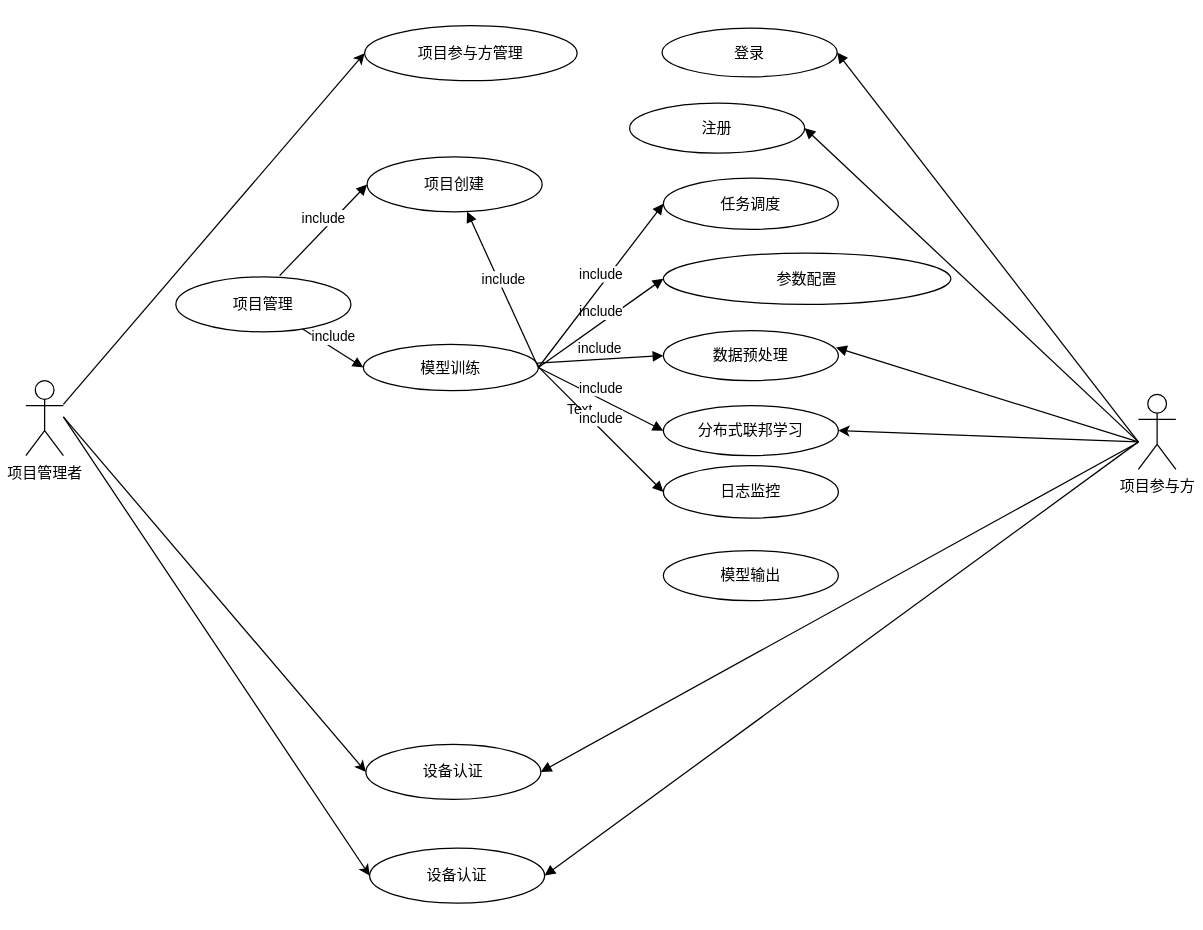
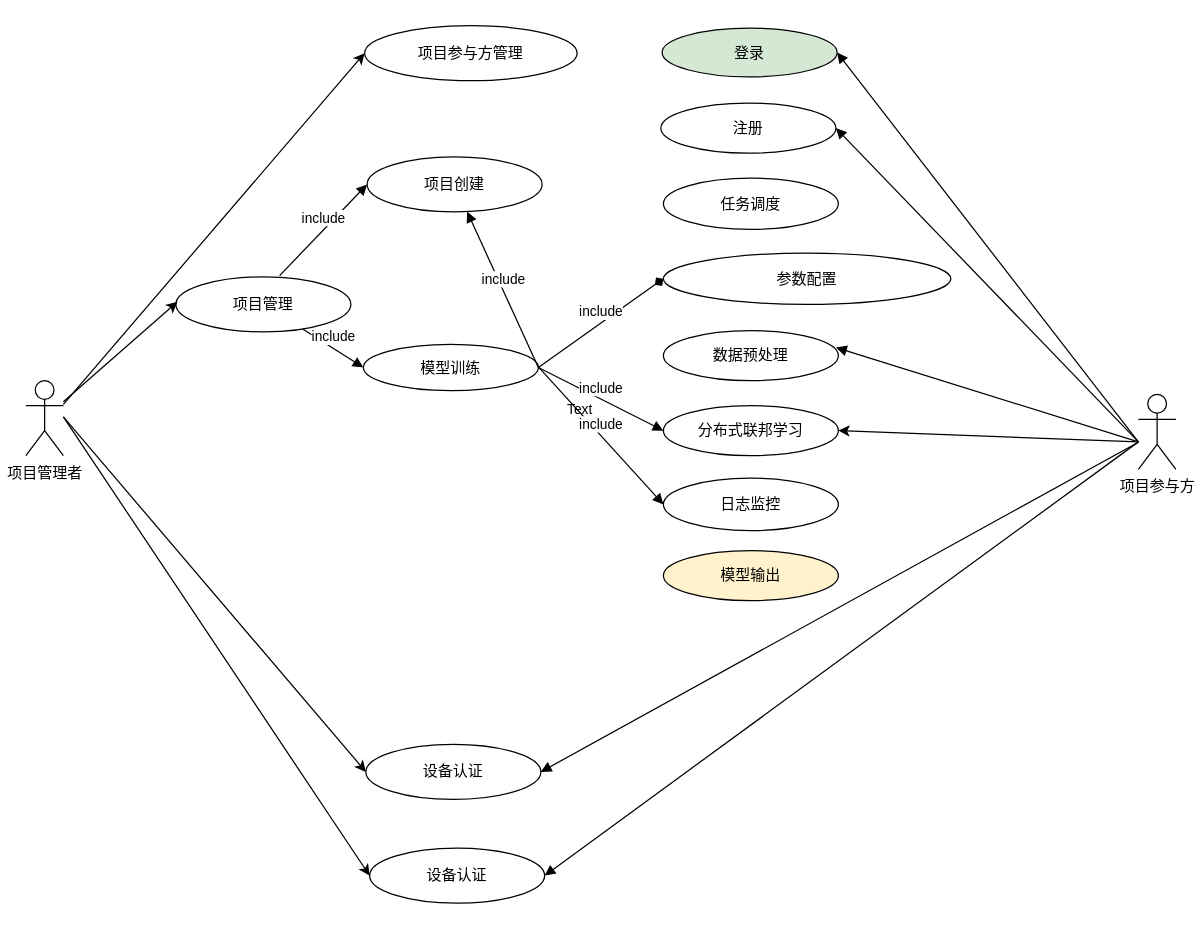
- <mxCell id="25" value="登录" style="ellipse;whiteSpace=wrap;html=1;" vertex="1" parent="1"><mxGeometry x="529" y="22" width="140" height="39" as="geometry" /></mxCell>
+ <mxCell id="25" value="登录" style="ellipse;whiteSpace=wrap;html=1;fillColor=#d5e8d4;" vertex="1" parent="1"><mxGeometry x="529" y="22" width="140" height="39" as="geometry" /></mxCell>
- <mxCell id="26" value="注册" style="ellipse;whiteSpace=wrap;html=1;" vertex="1" parent="1"><mxGeometry x="503" y="82" width="140" height="40" as="geometry" /></mxCell>
+ <mxCell id="26" value="注册" style="ellipse;whiteSpace=wrap;html=1;" vertex="1" parent="1"><mxGeometry x="528" y="82" width="140" height="40" as="geometry" /></mxCell>
- <mxCell id="19" value="include" style="html=1;verticalAlign=bottom;endArrow=block;curved=0;rounded=0;entryX=0;entryY=0.5;entryDx=0;entryDy=0;exitX=1;exitY=0.5;exitDx=0;exitDy=0;" edge="1" parent="1" source="7" target="11"><mxGeometry x="-0.002" width="80" relative="1" as="geometry"><mxPoint x="440" y="403" as="sourcePoint" /><mxPoint x="541" y="244" as="targetPoint" /><mxPoint as="offset" /></mxGeometry></mxCell>
+ <mxCell id="19" value="include" style="html=1;verticalAlign=bottom;endArrow=diamond;curved=0;rounded=0;entryX=0;entryY=0.5;entryDx=0;entryDy=0;exitX=1;exitY=0.5;exitDx=0;exitDy=0;" edge="1" parent="1" source="7" target="11"><mxGeometry x="-0.002" width="80" relative="1" as="geometry"><mxPoint x="440" y="403" as="sourcePoint" /><mxPoint x="541" y="244" as="targetPoint" /><mxPoint as="offset" /></mxGeometry></mxCell>
- <mxCell id="24" value="include" style="html=1;verticalAlign=bottom;endArrow=block;curved=0;rounded=0;exitX=1;exitY=0.5;exitDx=0;exitDy=0;entryX=0;entryY=0.5;entryDx=0;entryDy=0;" edge="1" parent="1" source="7" target="9"><mxGeometry width="80" relative="1" as="geometry"><mxPoint x="450" y="413" as="sourcePoint" /><mxPoint x="530" y="533" as="targetPoint" /></mxGeometry></mxCell>
+ <mxCell id="8" style="edgeStyle=none;rounded=0;orthogonalLoop=1;jettySize=auto;html=1;entryX=0.009;entryY=0.452;entryDx=0;entryDy=0;entryPerimeter=0;" edge="1" parent="1" source="3" target="2"><mxGeometry relative="1" as="geometry" /></mxCell>
- <mxCell id="18" value="include" style="html=1;verticalAlign=bottom;endArrow=block;curved=0;rounded=0;exitX=0.995;exitY=0.407;exitDx=0;exitDy=0;exitPerimeter=0;entryX=0;entryY=0.5;entryDx=0;entryDy=0;" edge="1" parent="1" source="7" target="10"><mxGeometry width="80" relative="1" as="geometry"><mxPoint x="430" y="393" as="sourcePoint" /><mxPoint x="531" y="233" as="targetPoint" /></mxGeometry></mxCell>
- <mxCell id="12" value="日志监控" style="ellipse;whiteSpace=wrap;html=1;" vertex="1" parent="1"><mxGeometry x="530" y="372" width="140" height="42" as="geometry" /></mxCell>
+ <mxCell id="12" value="日志监控" style="ellipse;whiteSpace=wrap;html=1;" vertex="1" parent="1"><mxGeometry x="530" y="382" width="140" height="42" as="geometry" /></mxCell>
- <mxCell id="13" value="模型输出" style="ellipse;whiteSpace=wrap;html=1;" vertex="1" parent="1"><mxGeometry x="530" y="440" width="140" height="40" as="geometry" /></mxCell>
+ <mxCell id="13" value="模型输出" style="ellipse;whiteSpace=wrap;html=1;fillColor=#fff2cc;" vertex="1" parent="1"><mxGeometry x="530" y="440" width="140" height="40" as="geometry" /></mxCell>
